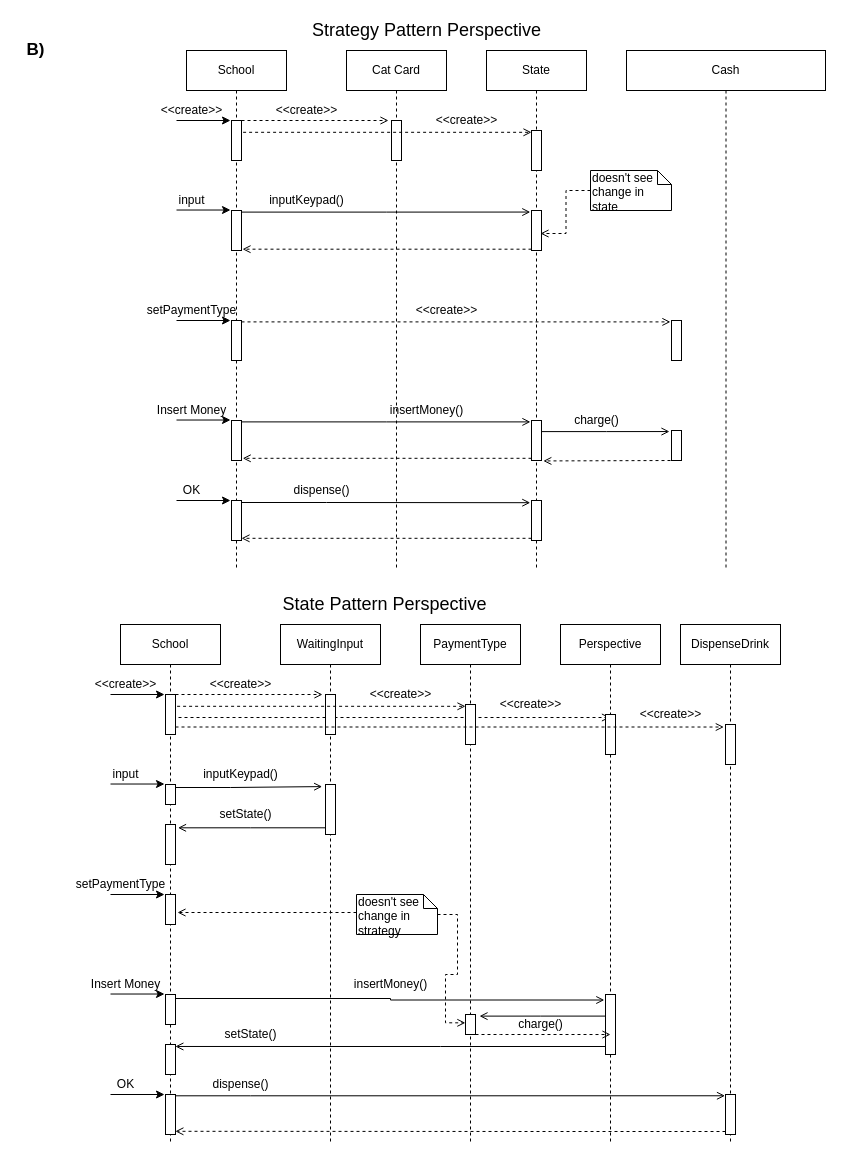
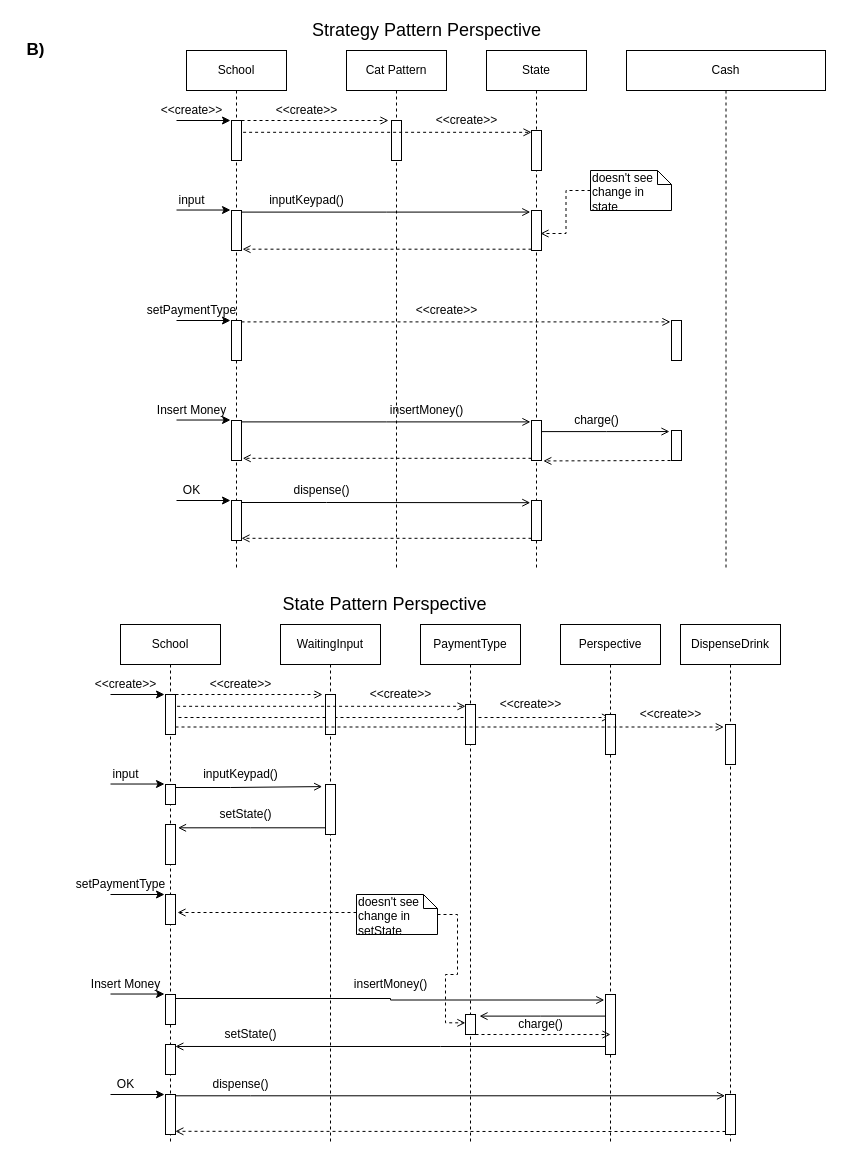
- <mxCell id="9" value="Cat Card" style="shape=umlLifeline;perimeter=lifelinePerimeter;whiteSpace=wrap;html=1;container=1;collapsible=0;recursiveResize=0;outlineConnect=0;" parent="1" vertex="1"><mxGeometry x="346" y="50" width="100" height="520" as="geometry" /></mxCell>
+ <mxCell id="9" value="Cat Pattern" style="shape=umlLifeline;perimeter=lifelinePerimeter;whiteSpace=wrap;html=1;container=1;collapsible=0;recursiveResize=0;outlineConnect=0;" parent="1" vertex="1"><mxGeometry x="346" y="50" width="100" height="520" as="geometry" /></mxCell>
- <mxCell id="105" value="doesn't see change in strategy" style="shape=note;whiteSpace=wrap;html=1;size=14;verticalAlign=top;align=left;spacingTop=-6;" vertex="1" parent="1"><mxGeometry x="356" y="894" width="81" height="40" as="geometry" /></mxCell>
+ <mxCell id="105" value="doesn't see change in setState" style="shape=note;whiteSpace=wrap;html=1;size=14;verticalAlign=top;align=left;spacingTop=-6;" vertex="1" parent="1"><mxGeometry x="356" y="894" width="81" height="40" as="geometry" /></mxCell>
